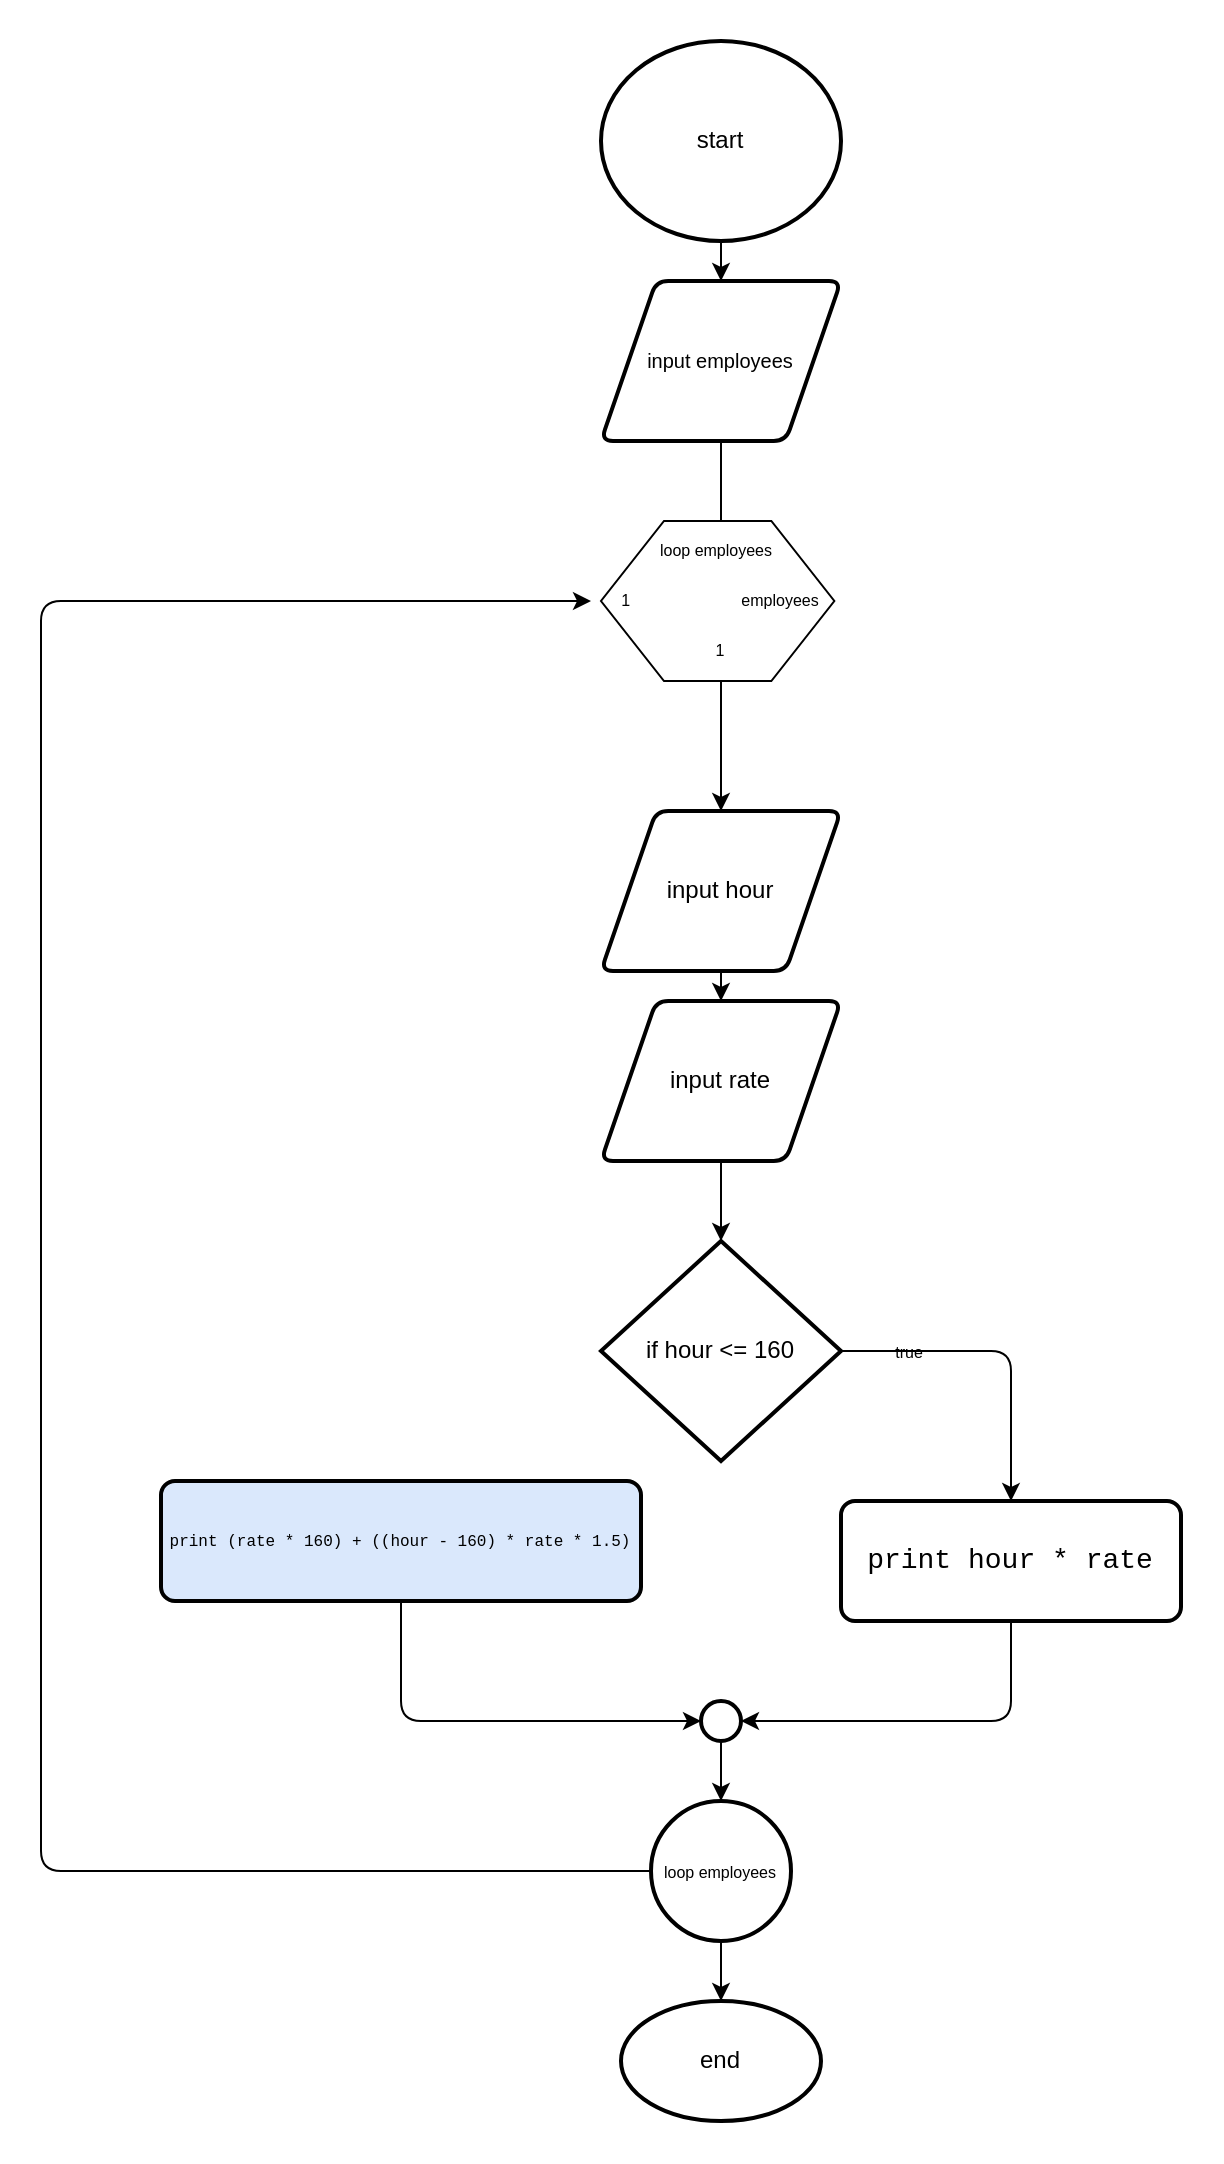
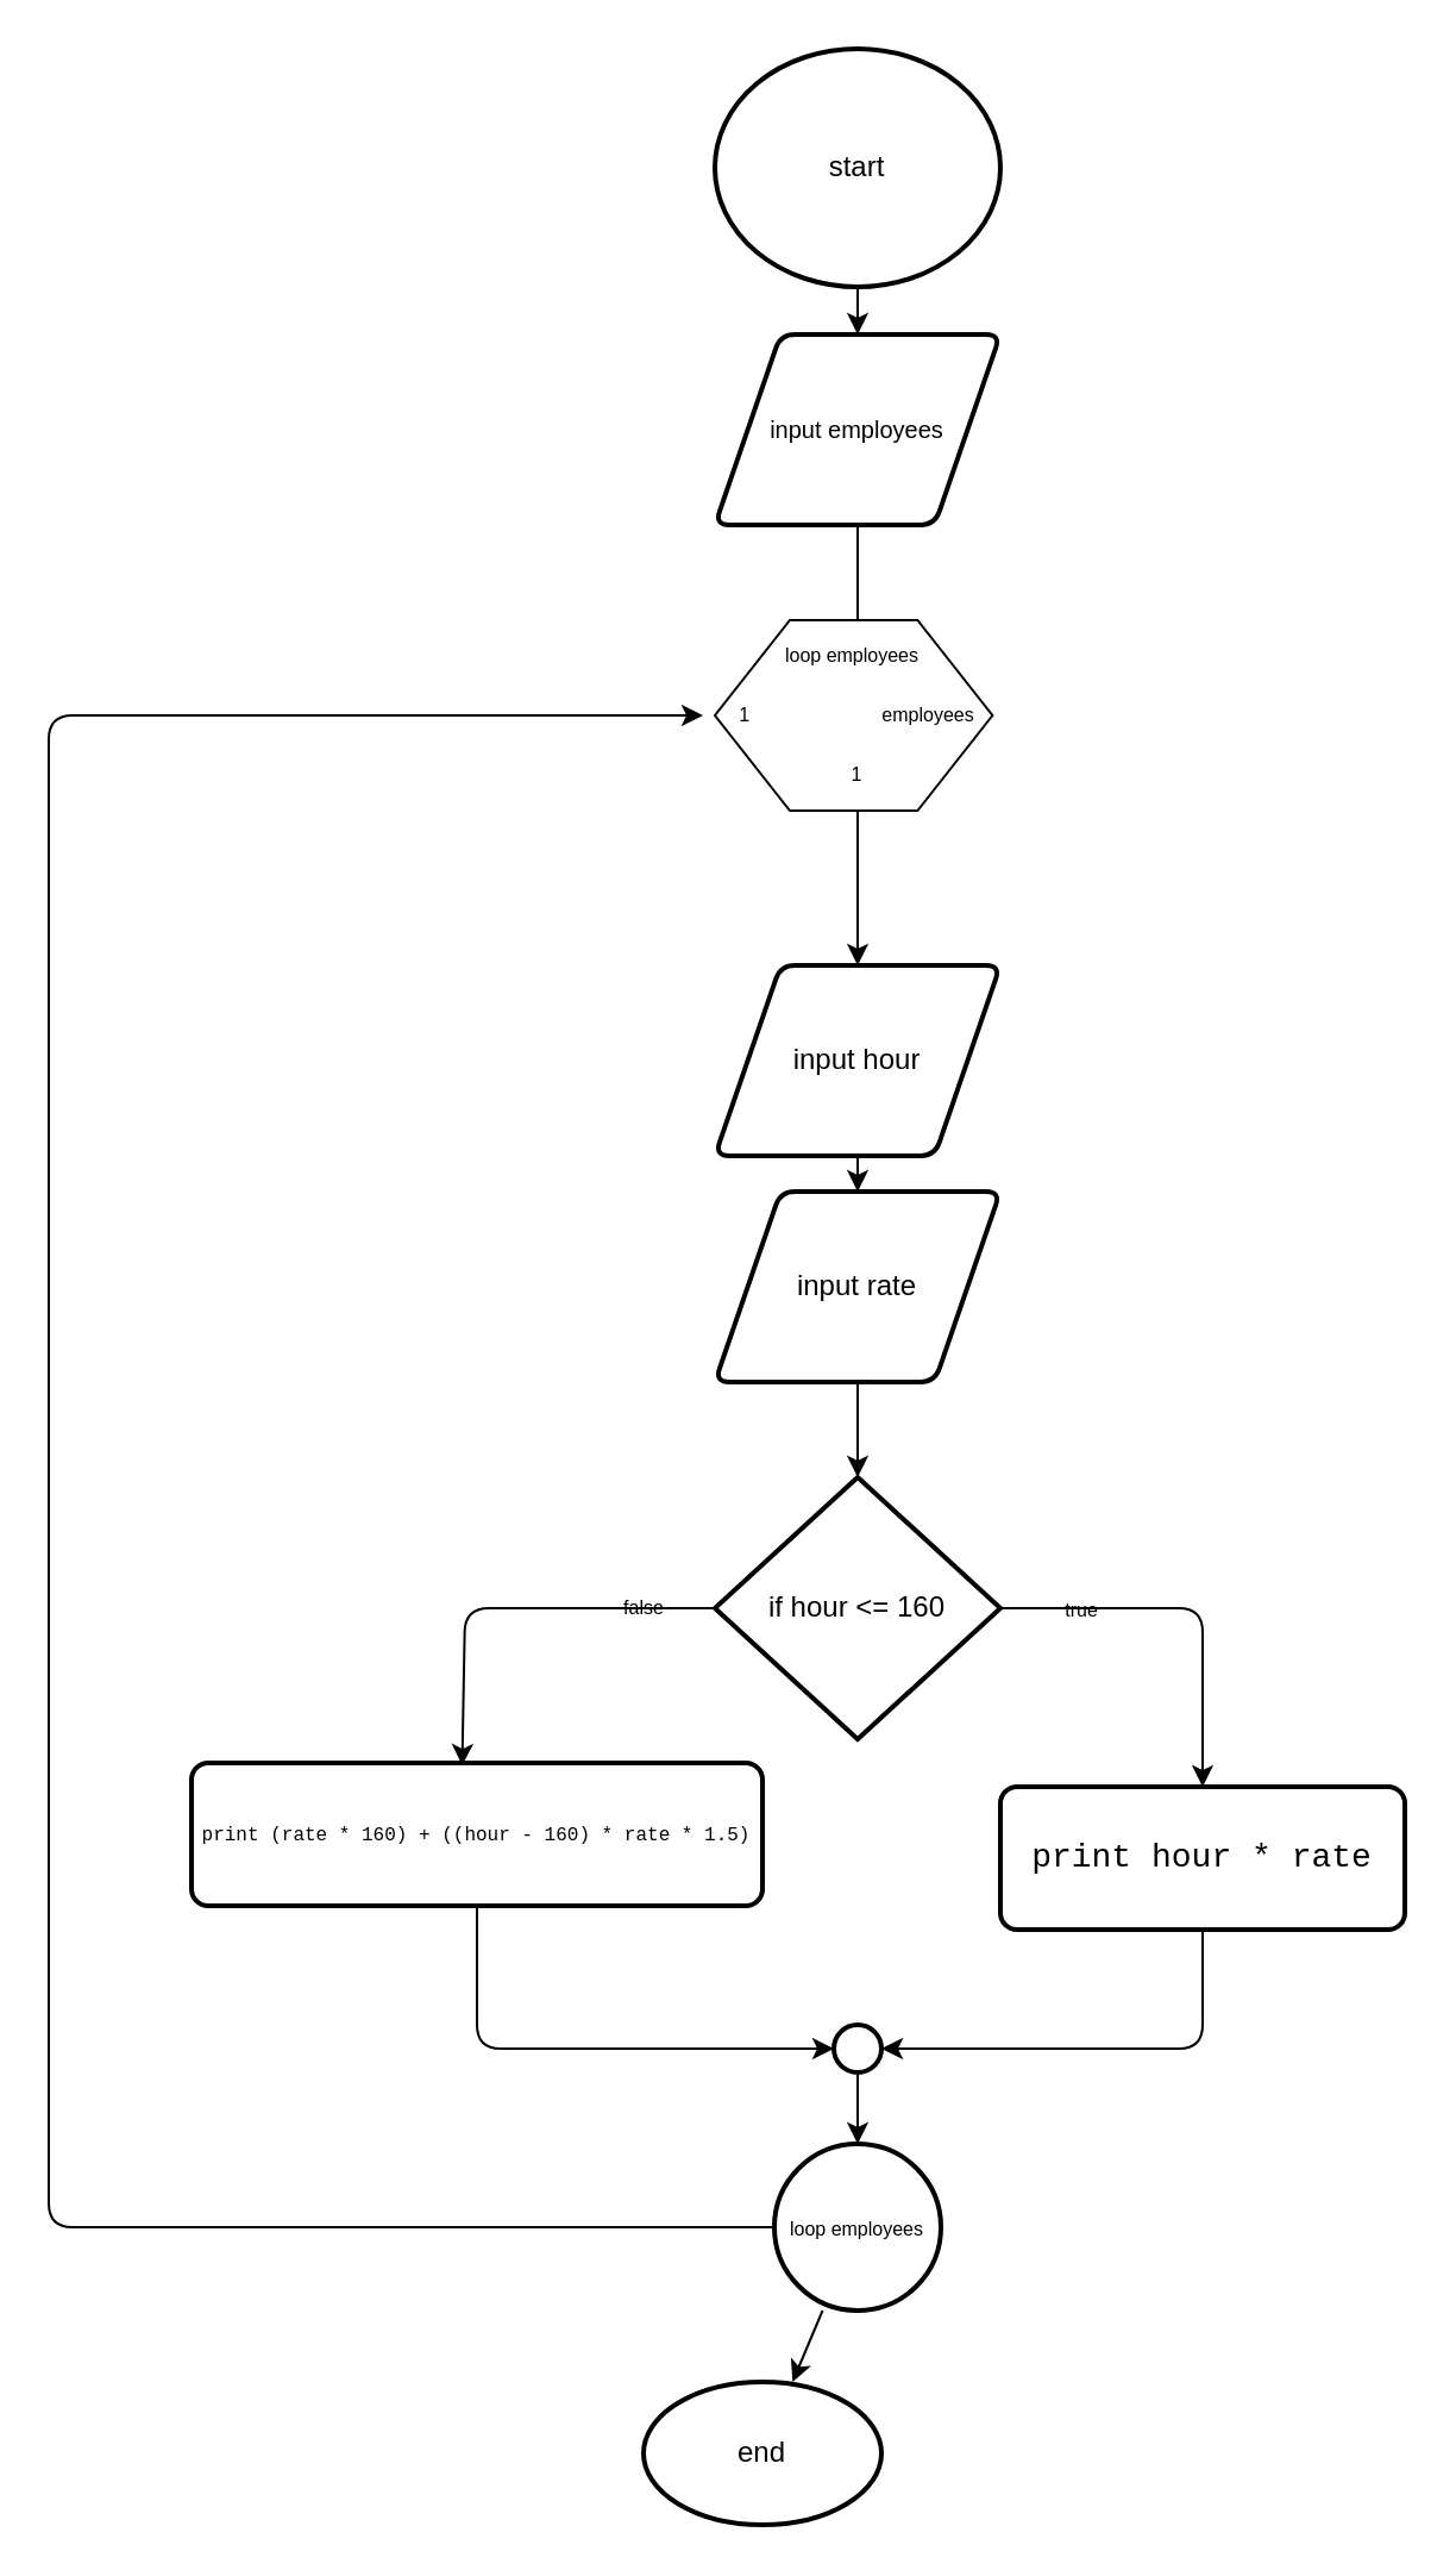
+ <mxCell id="11" value="false" style="edgeStyle=none;html=1;entryX=0.474;entryY=0.017;entryDx=0;entryDy=0;entryPerimeter=0;fontSize=8;fontColor=default;labelBackgroundColor=none;" edge="1" parent="1" source="14" target="18"><mxGeometry x="-0.649" relative="1" as="geometry"><Array as="points"><mxPoint x="195" y="675" /></Array><mxPoint as="offset" /></mxGeometry></mxCell>
- <mxCell id="18" value="&lt;div style=&quot;font-family: Consolas, &amp;quot;Courier New&amp;quot;, monospace; font-size: 8px; line-height: 19px;&quot;&gt;&lt;font style=&quot;font-size: 8px;&quot;&gt;print (rate * 160) + ((hour - 160) * rate * 1.5)&lt;/font&gt;&lt;/div&gt;" style="rounded=1;whiteSpace=wrap;html=1;absoluteArcSize=1;arcSize=14;strokeWidth=2;labelBackgroundColor=none;fontSize=8;fontColor=default;fillColor=#dae8fc;" vertex="1" parent="1"><mxGeometry x="80" y="740" width="240" height="60" as="geometry" /></mxCell>
+ <mxCell id="18" value="&lt;div style=&quot;font-family: Consolas, &amp;quot;Courier New&amp;quot;, monospace; font-size: 8px; line-height: 19px;&quot;&gt;&lt;font style=&quot;font-size: 8px;&quot;&gt;print (rate * 160) + ((hour - 160) * rate * 1.5)&lt;/font&gt;&lt;/div&gt;" style="rounded=1;whiteSpace=wrap;html=1;absoluteArcSize=1;arcSize=14;strokeWidth=2;labelBackgroundColor=none;fontSize=8;fontColor=default;" vertex="1" parent="1"><mxGeometry x="80" y="740" width="240" height="60" as="geometry" /></mxCell>
- <mxCell id="22" value="end" style="strokeWidth=2;html=1;shape=mxgraph.flowchart.start_1;whiteSpace=wrap;fontColor=default;labelBackgroundColor=none;" vertex="1" parent="1"><mxGeometry x="310" y="1000" width="100" height="60" as="geometry" /></mxCell>
+ <mxCell id="22" value="end" style="strokeWidth=2;html=1;shape=mxgraph.flowchart.start_1;whiteSpace=wrap;fontColor=default;labelBackgroundColor=none;" vertex="1" parent="1"><mxGeometry x="270" y="1000" width="100" height="60" as="geometry" /></mxCell>
